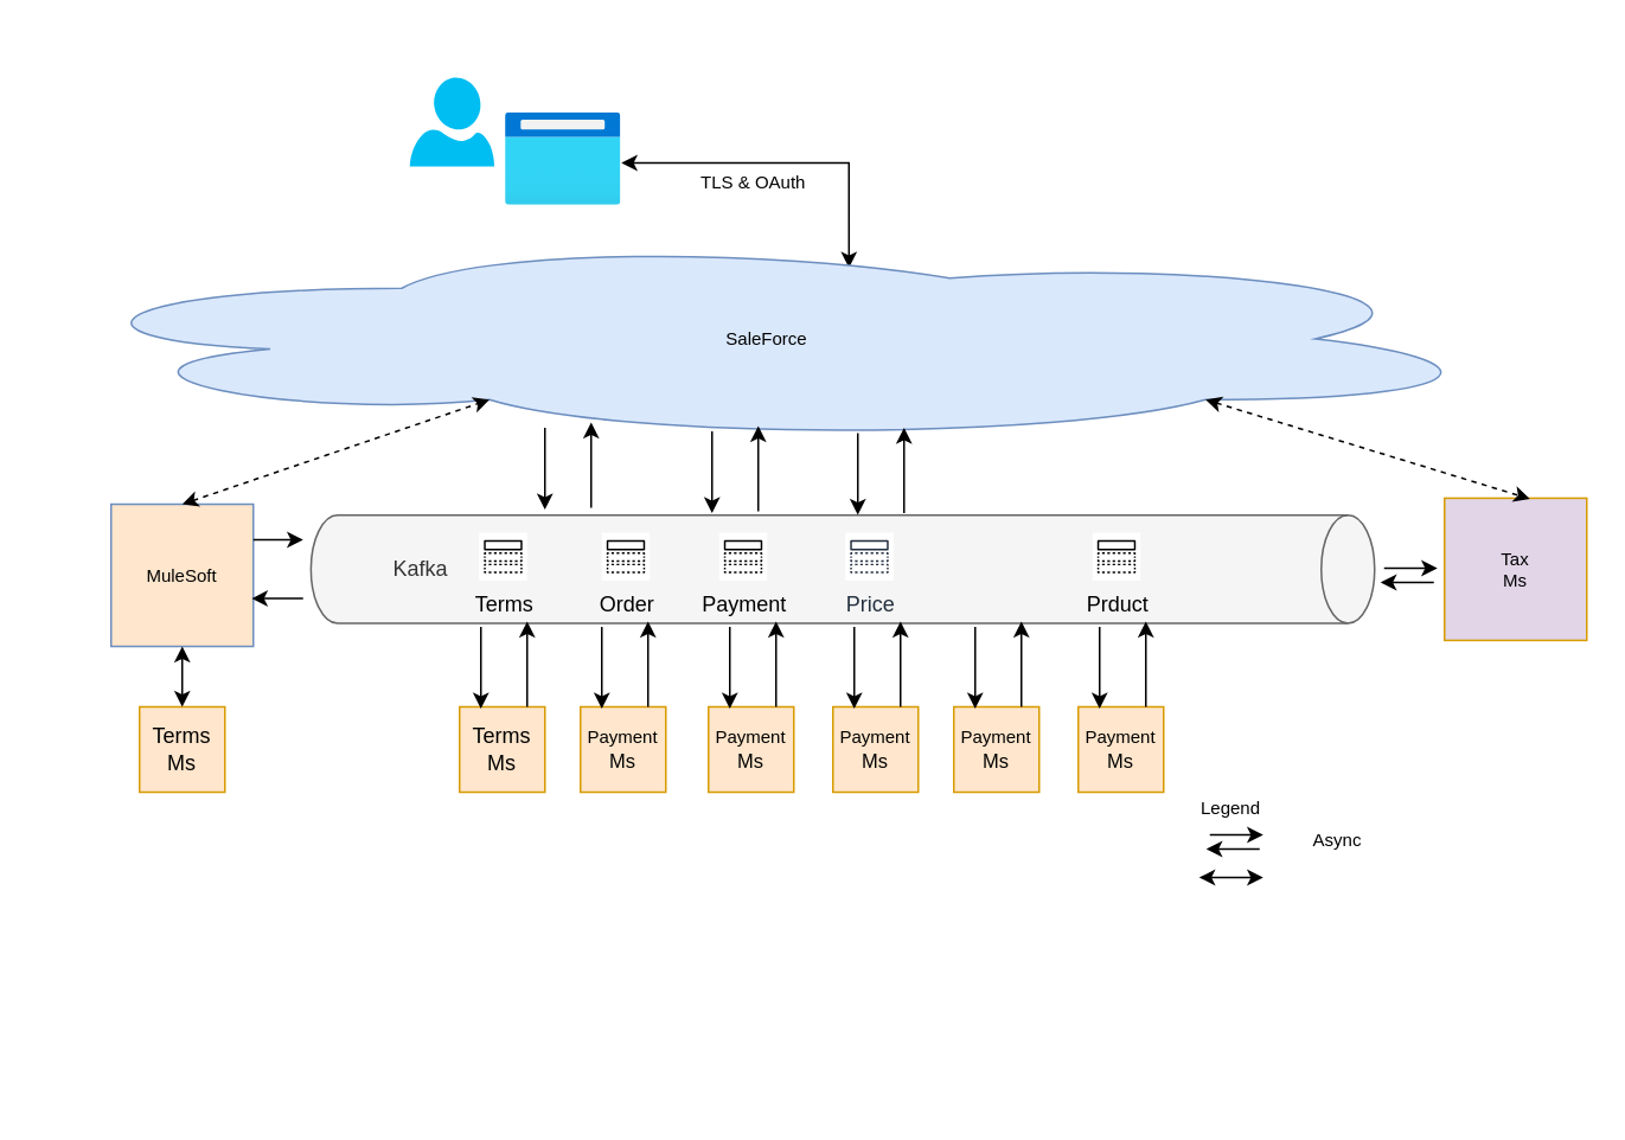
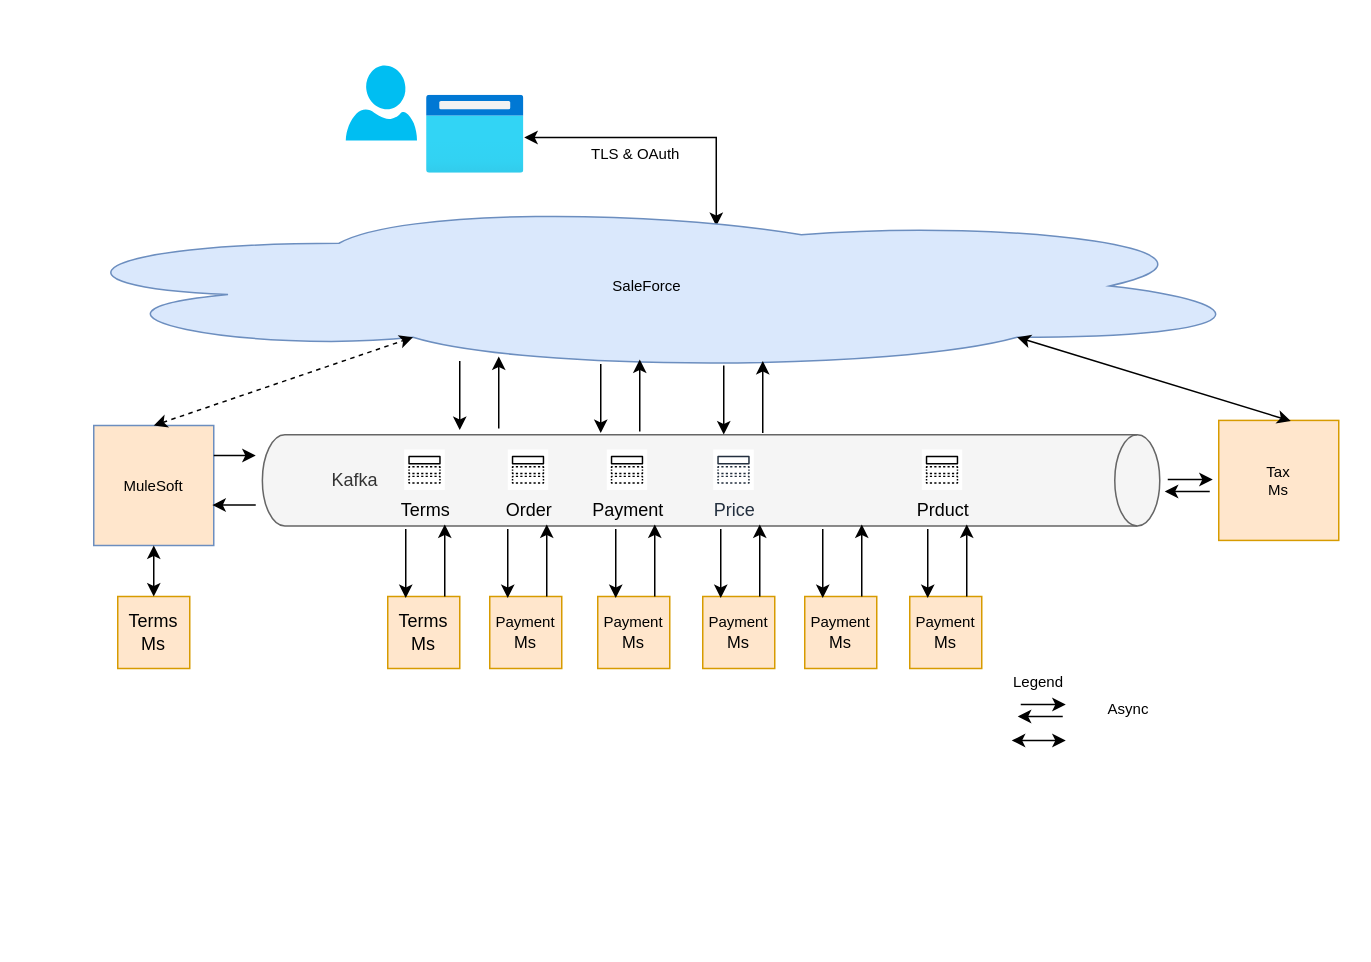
- <mxCell id="51" value="" style="endArrow=classic;startArrow=classic;html=1;rounded=0;fontSize=10;entryX=0.6;entryY=0.005;entryDx=0;entryDy=0;entryPerimeter=0;exitX=0.8;exitY=0.8;exitDx=0;exitDy=0;exitPerimeter=0;dashed=1;" parent="1" source="6" target="48" edge="1"><mxGeometry width="50" height="50" relative="1" as="geometry"><mxPoint x="614" y="299.8" as="sourcePoint" /><mxPoint x="786.82" y="241" as="targetPoint" /></mxGeometry></mxCell>
+ <mxCell id="51" value="" style="endArrow=classic;startArrow=classic;html=1;rounded=0;fontSize=10;entryX=0.6;entryY=0.005;entryDx=0;entryDy=0;entryPerimeter=0;exitX=0.8;exitY=0.8;exitDx=0;exitDy=0;exitPerimeter=0;" parent="1" source="6" target="48" edge="1"><mxGeometry width="50" height="50" relative="1" as="geometry"><mxPoint x="614" y="299.8" as="sourcePoint" /><mxPoint x="786.82" y="241" as="targetPoint" /></mxGeometry></mxCell>
- <mxCell id="48" value="&lt;div&gt;Tax&lt;/div&gt;&lt;div&gt;Ms&lt;br&gt;&lt;/div&gt;" style="whiteSpace=wrap;html=1;aspect=fixed;fontSize=10;fillColor=#e1d5e7;strokeColor=#d79b00;" parent="1" vertex="1"><mxGeometry x="812" y="279.61" width="80" height="80" as="geometry" /></mxCell>
+ <mxCell id="48" value="&lt;div&gt;Tax&lt;/div&gt;&lt;div&gt;Ms&lt;br&gt;&lt;/div&gt;" style="whiteSpace=wrap;html=1;aspect=fixed;fontSize=10;fillColor=#ffe6cc;strokeColor=#d79b00;" parent="1" vertex="1"><mxGeometry x="812" y="279.61" width="80" height="80" as="geometry" /></mxCell>
